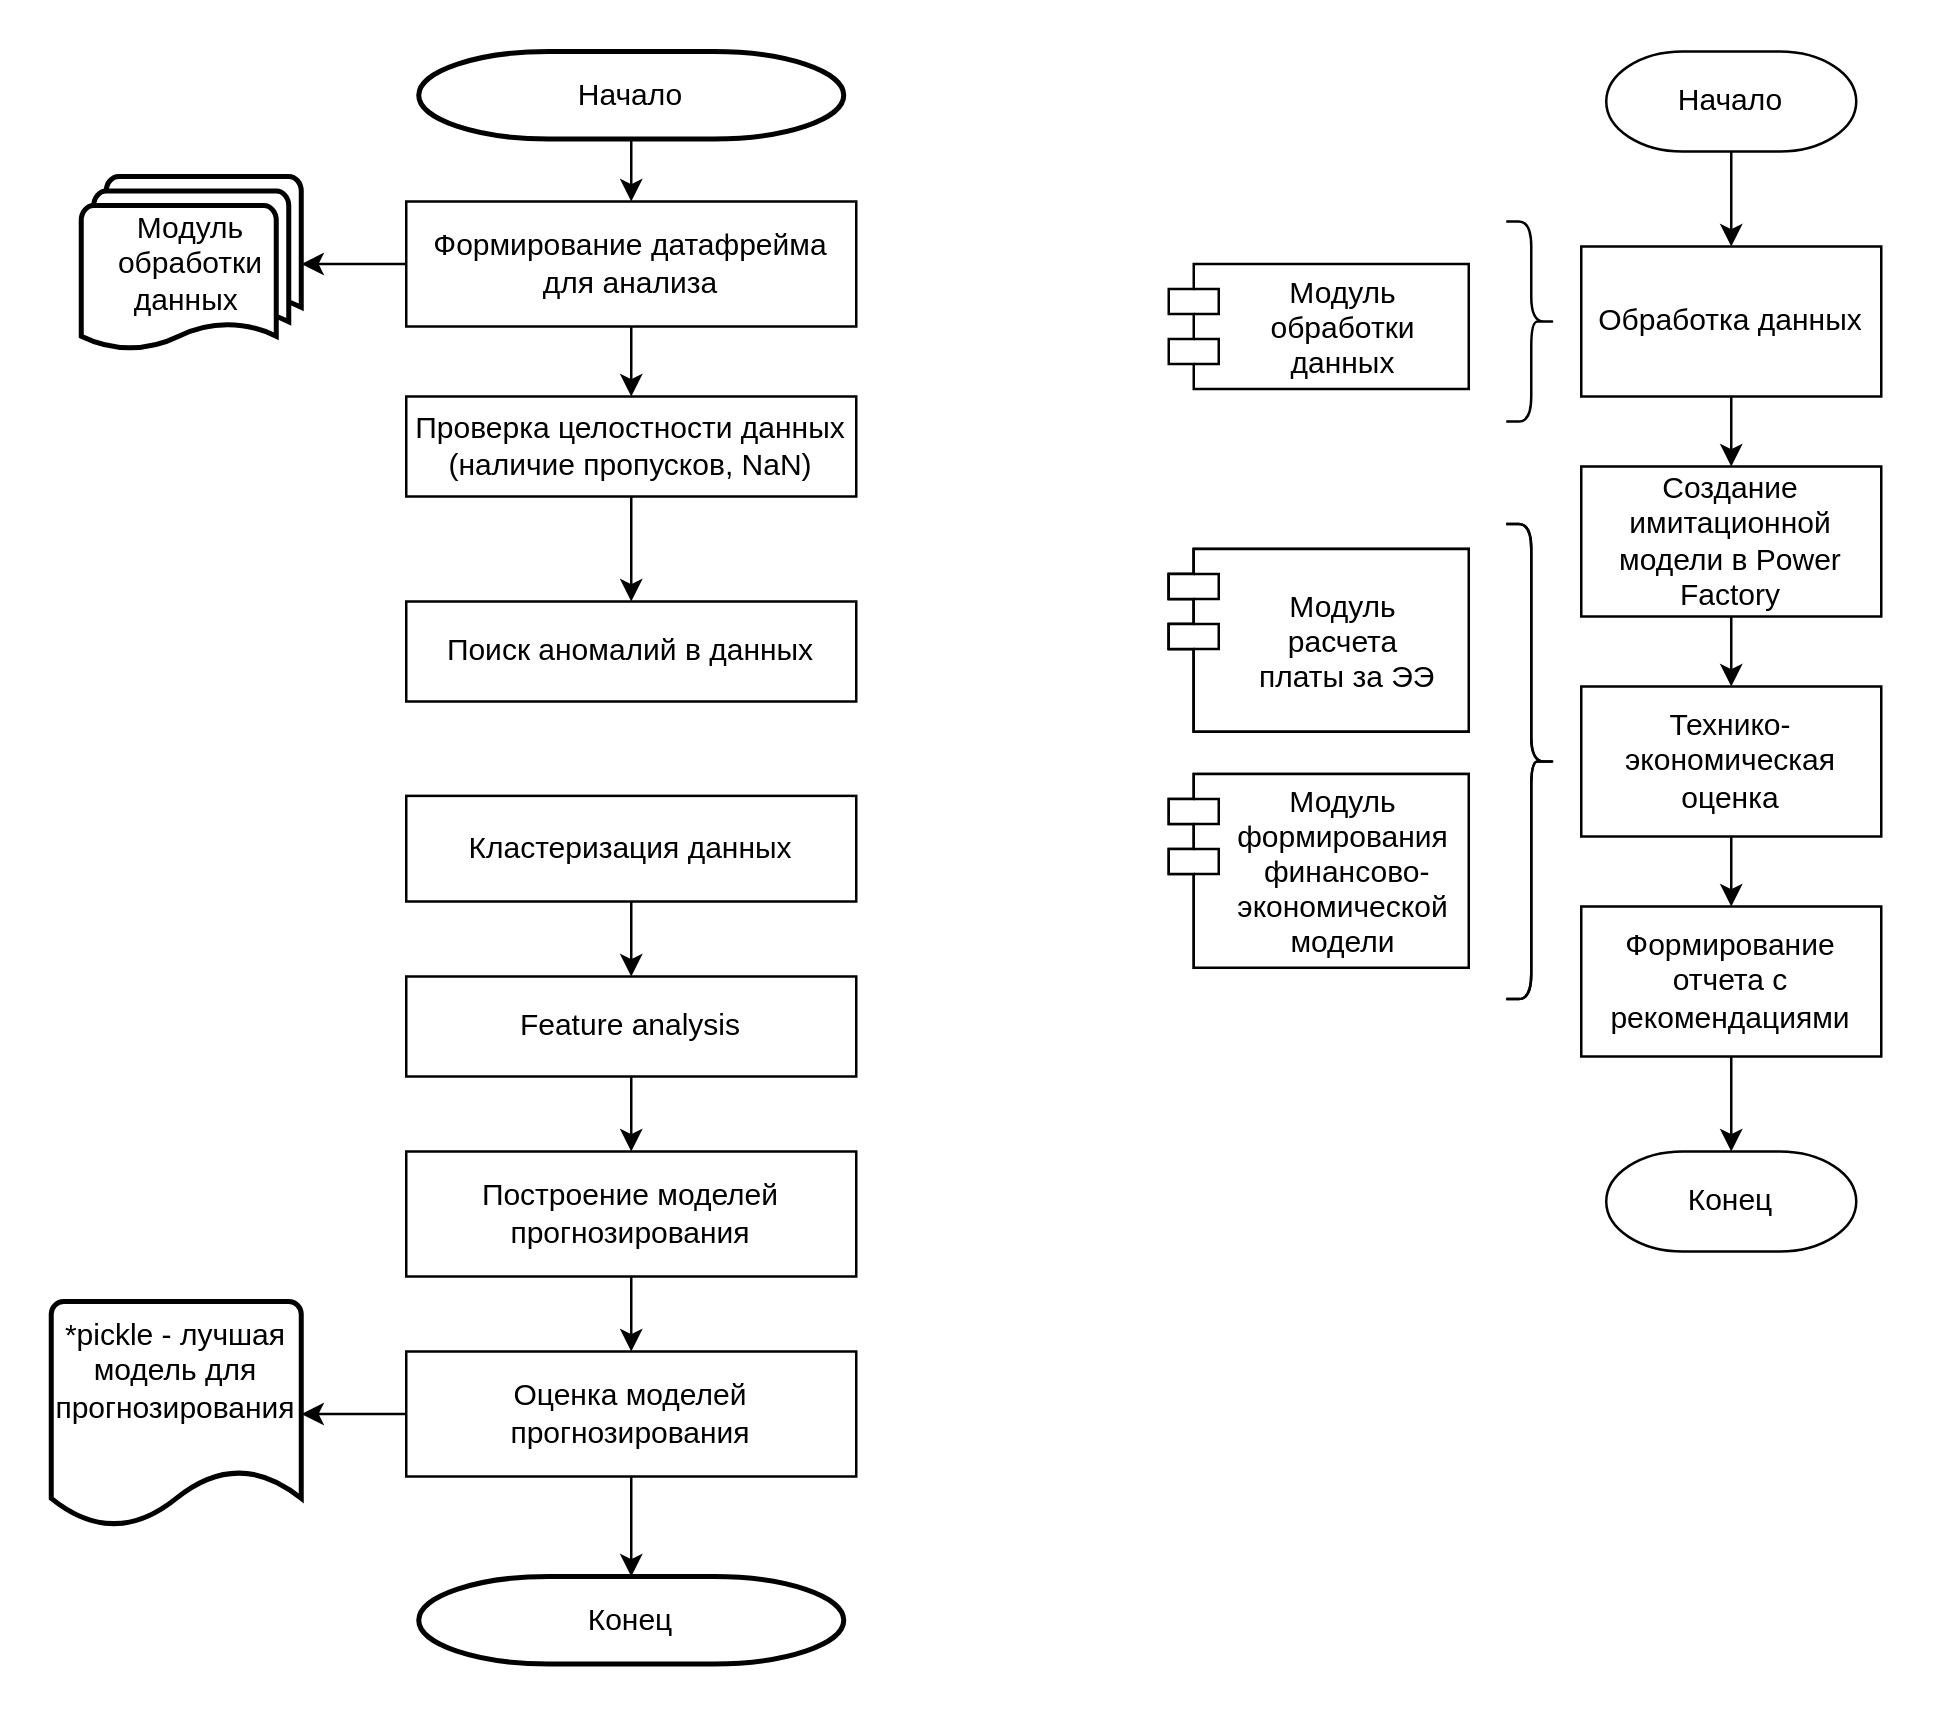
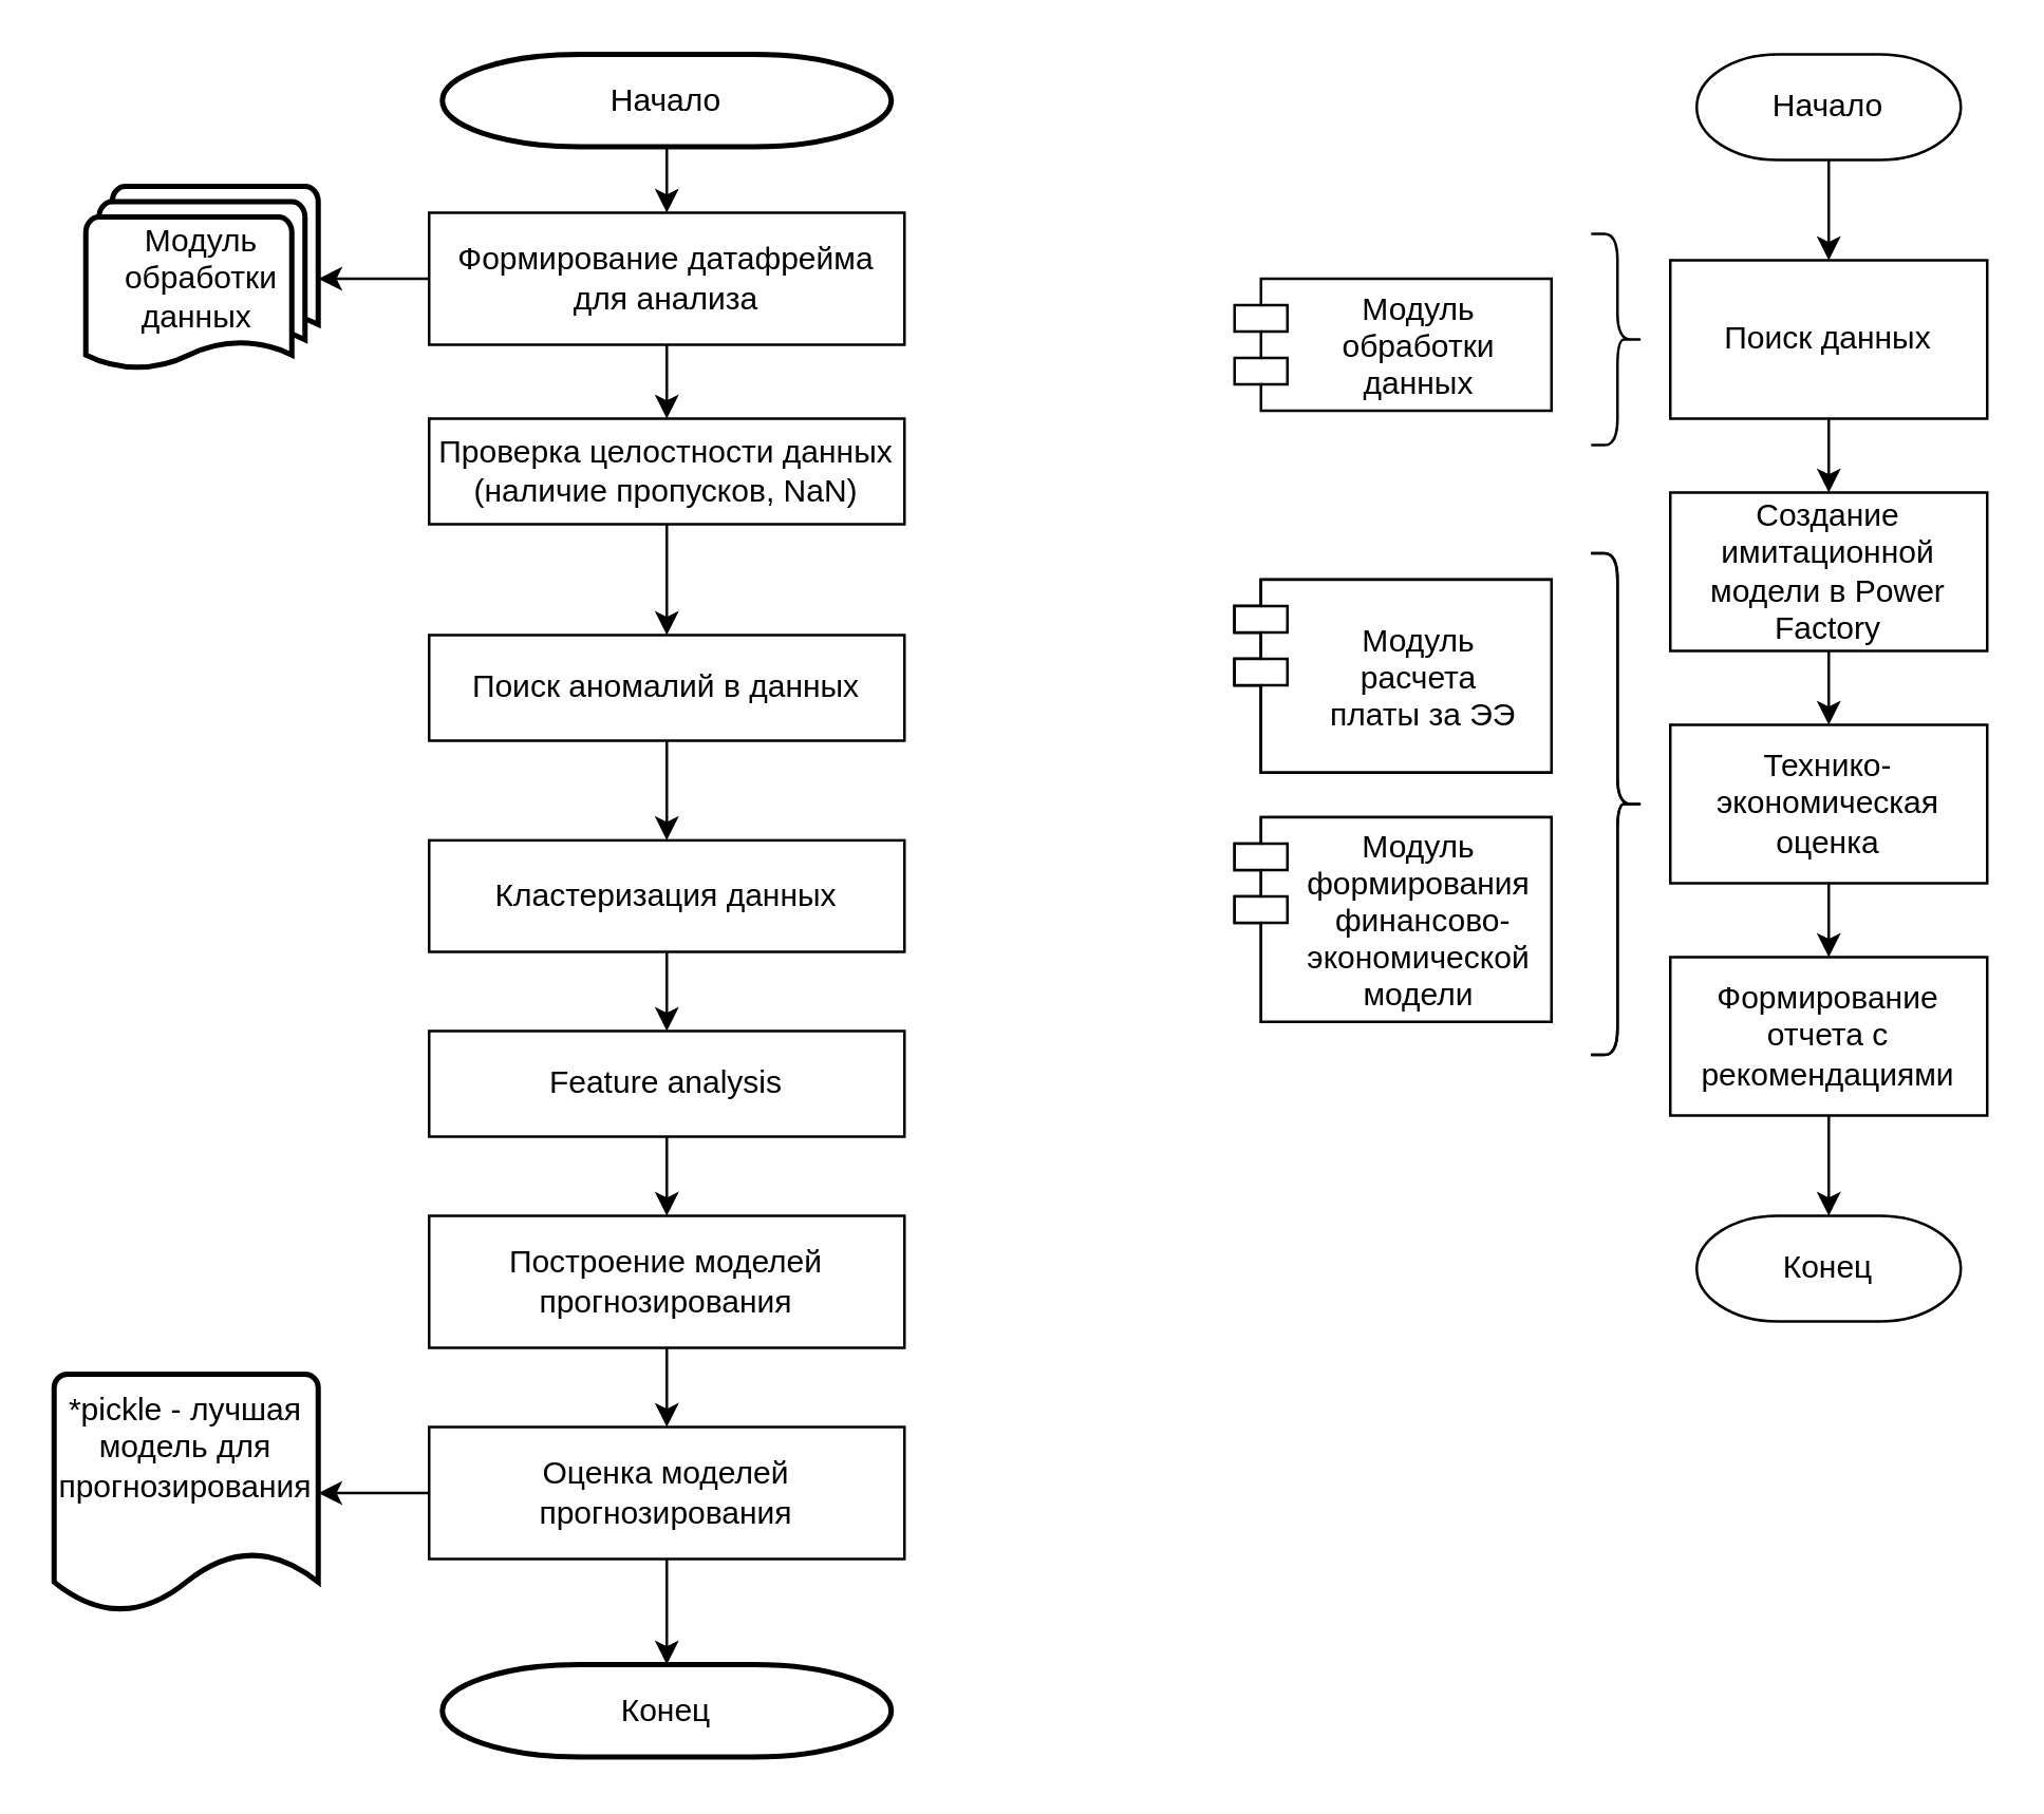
- <mxCell id="19" value="Обработка данных" style="rounded=0;whiteSpace=wrap;html=1;" vertex="1" parent="1"><mxGeometry x="632" y="98" width="120" height="60" as="geometry" /></mxCell>
+ <mxCell id="19" value="Поиск данных" style="rounded=0;whiteSpace=wrap;html=1;" vertex="1" parent="1"><mxGeometry x="632" y="98" width="120" height="60" as="geometry" /></mxCell>
+ <mxCell id="4" style="edgeStyle=orthogonalEdgeStyle;rounded=0;orthogonalLoop=1;jettySize=auto;html=1;entryX=0.5;entryY=0;entryDx=0;entryDy=0;" edge="1" parent="1" source="5" target="8"><mxGeometry relative="1" as="geometry" /></mxCell>
